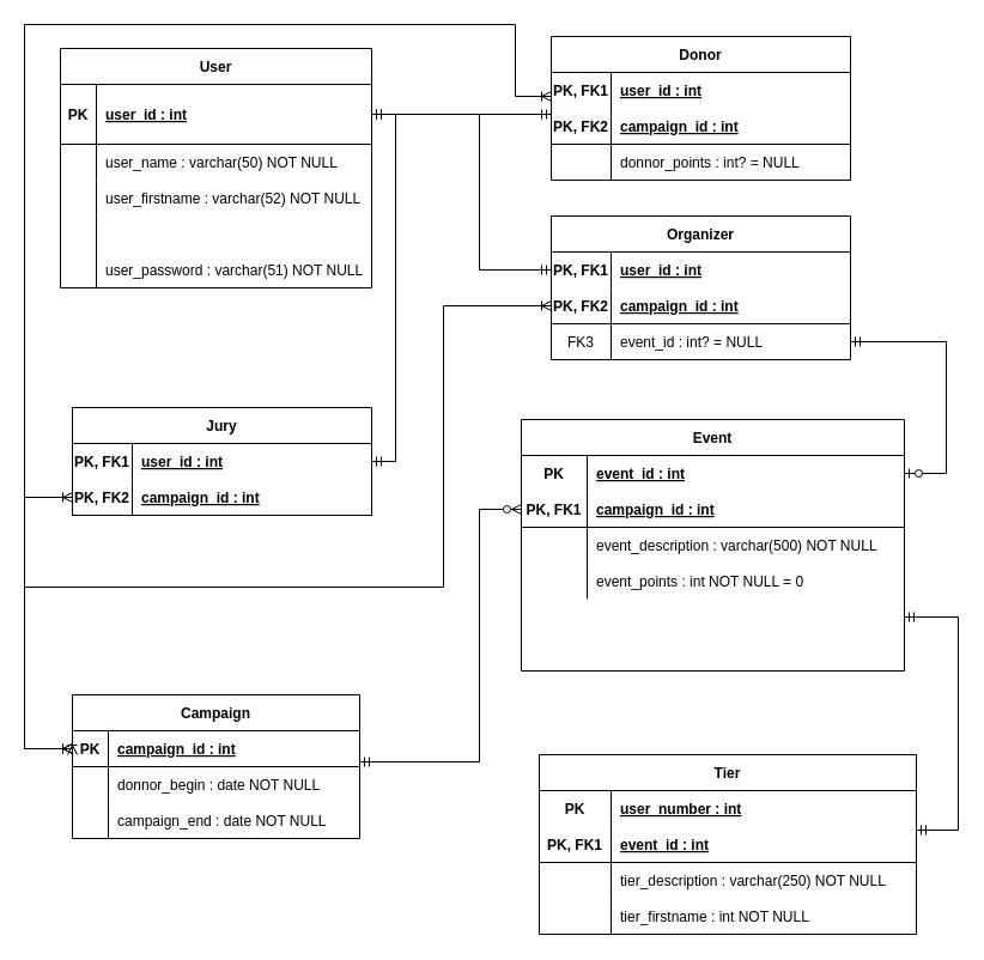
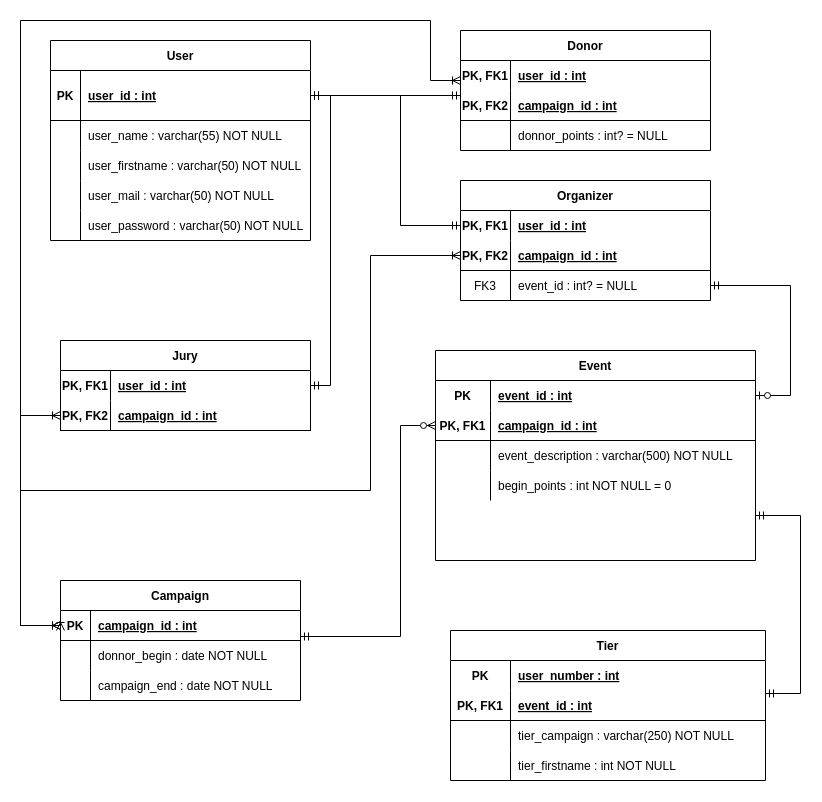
- <mxCell id="18" value="user_name : varchar(50) NOT NULL" style="shape=partialRectangle;overflow=hidden;connectable=0;fillColor=none;top=0;left=0;bottom=0;right=0;align=left;spacingLeft=6;" parent="16" vertex="1"><mxGeometry x="30" width="230" height="30" as="geometry"><mxRectangle width="230" height="30" as="alternateBounds" /></mxGeometry></mxCell>
+ <mxCell id="18" value="user_name : varchar(55) NOT NULL" style="shape=partialRectangle;overflow=hidden;connectable=0;fillColor=none;top=0;left=0;bottom=0;right=0;align=left;spacingLeft=6;" parent="16" vertex="1"><mxGeometry x="30" width="230" height="30" as="geometry"><mxRectangle width="230" height="30" as="alternateBounds" /></mxGeometry></mxCell>
- <mxCell id="21" value="user_firstname : varchar(52) NOT NULL" style="shape=partialRectangle;overflow=hidden;connectable=0;fillColor=none;top=0;left=0;bottom=0;right=0;align=left;spacingLeft=6;" parent="19" vertex="1"><mxGeometry x="30" width="230" height="30" as="geometry"><mxRectangle width="230" height="30" as="alternateBounds" /></mxGeometry></mxCell>
+ <mxCell id="21" value="user_firstname : varchar(50) NOT NULL" style="shape=partialRectangle;overflow=hidden;connectable=0;fillColor=none;top=0;left=0;bottom=0;right=0;align=left;spacingLeft=6;" parent="19" vertex="1"><mxGeometry x="30" width="230" height="30" as="geometry"><mxRectangle width="230" height="30" as="alternateBounds" /></mxGeometry></mxCell>
+ <mxCell id="24" value="user_mail : varchar(50) NOT NULL" style="shape=partialRectangle;overflow=hidden;connectable=0;fillColor=none;top=0;left=0;bottom=0;right=0;align=left;spacingLeft=6;" parent="22" vertex="1"><mxGeometry x="30" width="230" height="30" as="geometry"><mxRectangle width="230" height="30" as="alternateBounds" /></mxGeometry></mxCell>
- <mxCell id="27" value="user_password : varchar(51) NOT NULL" style="shape=partialRectangle;overflow=hidden;connectable=0;fillColor=none;top=0;left=0;bottom=0;right=0;align=left;spacingLeft=6;" parent="25" vertex="1"><mxGeometry x="30" width="230" height="30" as="geometry"><mxRectangle width="230" height="30" as="alternateBounds" /></mxGeometry></mxCell>
+ <mxCell id="27" value="user_password : varchar(50) NOT NULL" style="shape=partialRectangle;overflow=hidden;connectable=0;fillColor=none;top=0;left=0;bottom=0;right=0;align=left;spacingLeft=6;" parent="25" vertex="1"><mxGeometry x="30" width="230" height="30" as="geometry"><mxRectangle width="230" height="30" as="alternateBounds" /></mxGeometry></mxCell>
- <mxCell id="72" value="event_points : int NOT NULL = 0" style="shape=partialRectangle;connectable=0;fillColor=none;top=0;left=0;bottom=0;right=0;align=left;spacingLeft=6;overflow=hidden;" parent="70" vertex="1"><mxGeometry x="55" width="265" height="30" as="geometry"><mxRectangle width="265" height="30" as="alternateBounds" /></mxGeometry></mxCell>
+ <mxCell id="72" value="begin_points : int NOT NULL = 0" style="shape=partialRectangle;connectable=0;fillColor=none;top=0;left=0;bottom=0;right=0;align=left;spacingLeft=6;overflow=hidden;" parent="70" vertex="1"><mxGeometry x="55" width="265" height="30" as="geometry"><mxRectangle width="265" height="30" as="alternateBounds" /></mxGeometry></mxCell>
- <mxCell id="85" value="tier_description : varchar(250) NOT NULL" style="shape=partialRectangle;connectable=0;fillColor=none;top=0;left=0;bottom=0;right=0;align=left;spacingLeft=6;overflow=hidden;" parent="83" vertex="1"><mxGeometry x="60" width="255" height="30" as="geometry"><mxRectangle width="255" height="30" as="alternateBounds" /></mxGeometry></mxCell>
+ <mxCell id="85" value="tier_campaign : varchar(250) NOT NULL" style="shape=partialRectangle;connectable=0;fillColor=none;top=0;left=0;bottom=0;right=0;align=left;spacingLeft=6;overflow=hidden;" parent="83" vertex="1"><mxGeometry x="60" width="255" height="30" as="geometry"><mxRectangle width="255" height="30" as="alternateBounds" /></mxGeometry></mxCell>
